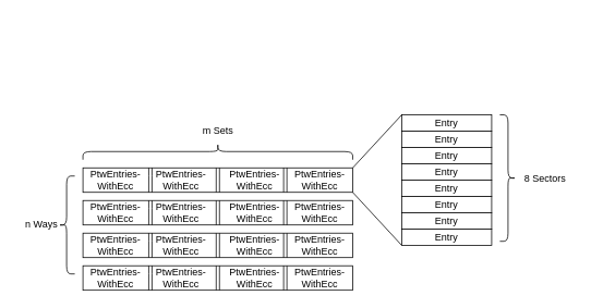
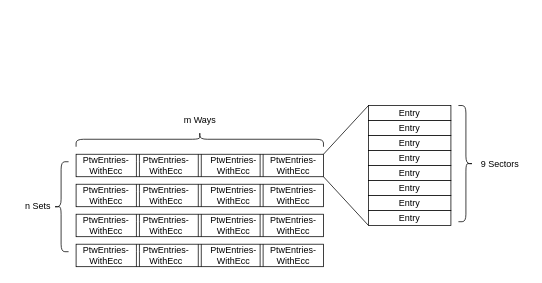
- <mxCell id="37" value="m Sets" style="text;html=1;align=center;verticalAlign=middle;resizable=0;points=[];autosize=1;strokeColor=none;fillColor=none;" vertex="1" parent="1"><mxGeometry x="236" y="145" width="60" height="30" as="geometry" /></mxCell>
+ <mxCell id="37" value="m Ways" style="text;html=1;align=center;verticalAlign=middle;resizable=0;points=[];autosize=1;strokeColor=none;fillColor=none;" vertex="1" parent="1"><mxGeometry x="236" y="145" width="60" height="30" as="geometry" /></mxCell>
- <mxCell id="49" value="8 Sectors" style="text;html=1;align=center;verticalAlign=middle;resizable=0;points=[];autosize=1;strokeColor=none;fillColor=none;" vertex="1" parent="1"><mxGeometry x="631" y="202.5" width="70" height="30" as="geometry" /></mxCell>
+ <mxCell id="49" value="9 Sectors" style="text;html=1;align=center;verticalAlign=middle;resizable=0;points=[];autosize=1;strokeColor=none;fillColor=none;" vertex="1" parent="1"><mxGeometry x="631" y="202.5" width="70" height="30" as="geometry" /></mxCell>
- <mxCell id="4" value="n Ways" style="text;html=1;align=center;verticalAlign=middle;resizable=0;points=[];autosize=1;strokeColor=none;fillColor=none;" vertex="1" parent="1"><mxGeometry x="20" y="260" width="60" height="30" as="geometry" /></mxCell>
+ <mxCell id="4" value="n Sets" style="text;html=1;align=center;verticalAlign=middle;resizable=0;points=[];autosize=1;strokeColor=none;fillColor=none;" vertex="1" parent="1"><mxGeometry x="20" y="260" width="60" height="30" as="geometry" /></mxCell>
